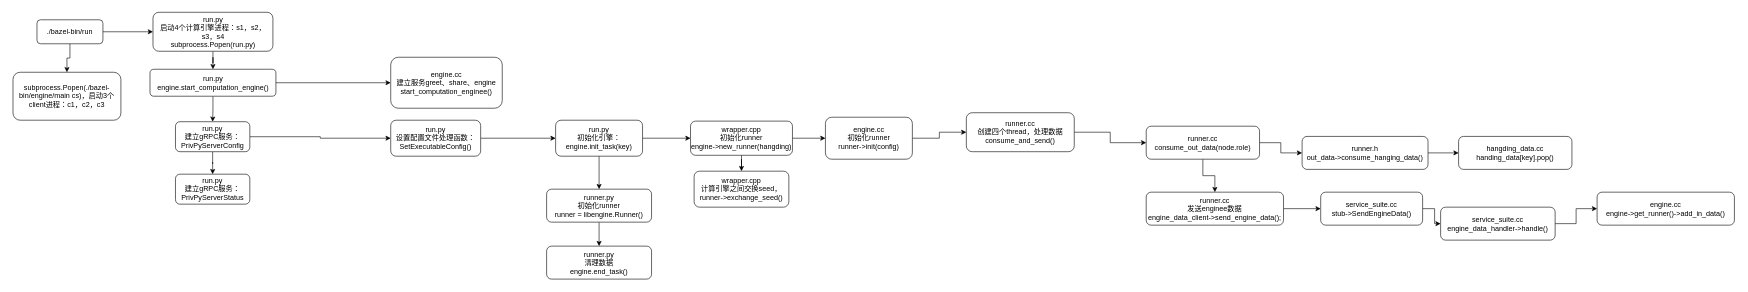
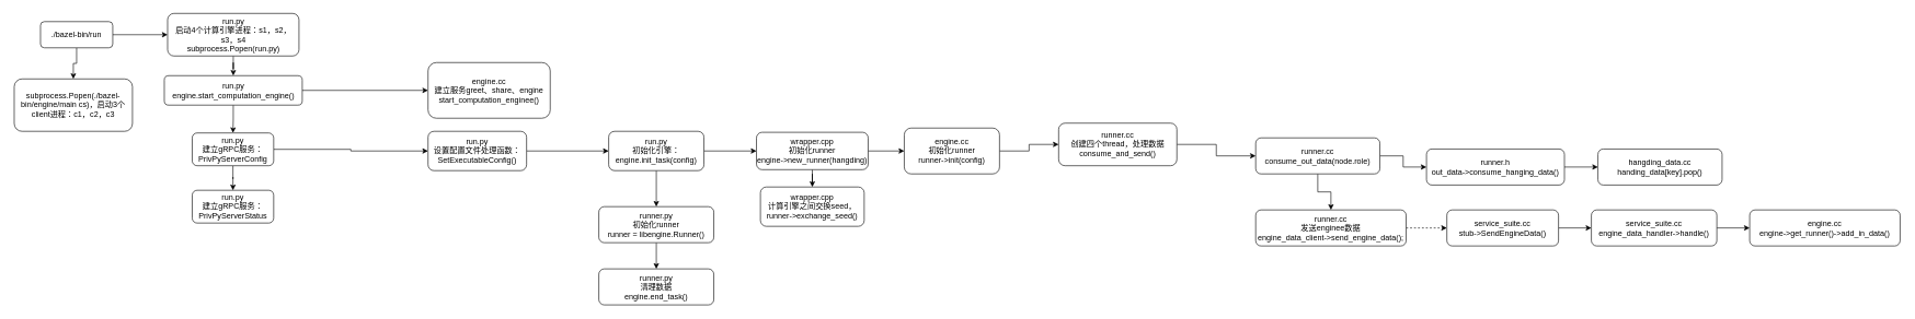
- <mxCell id="19" value="&lt;span lang=&quot;EN-US&quot;&gt;run.py&lt;br&gt;初始化引擎：engine.init_task(key)&lt;/span&gt;&lt;br&gt;" style="shape=ext;rounded=1;html=1;whiteSpace=wrap;" vertex="1" parent="1"><mxGeometry x="925" y="200" width="145" height="60" as="geometry" /></mxCell>
+ <mxCell id="19" value="&lt;span lang=&quot;EN-US&quot;&gt;run.py&lt;br&gt;初始化引擎：engine.init_task(config)&lt;/span&gt;&lt;br&gt;" style="shape=ext;rounded=1;html=1;whiteSpace=wrap;" vertex="1" parent="1"><mxGeometry x="925" y="200" width="145" height="60" as="geometry" /></mxCell>
- <mxCell id="34" value="" style="edgeStyle=orthogonalEdgeStyle;rounded=0;orthogonalLoop=1;jettySize=auto;html=1;" edge="1" parent="1" source="35" target="37"><mxGeometry relative="1" as="geometry" /></mxCell>
+ <mxCell id="34" value="" style="edgeStyle=orthogonalEdgeStyle;rounded=0;orthogonalLoop=1;jettySize=auto;html=1;dashed=1;" edge="1" parent="1" source="35" target="37"><mxGeometry relative="1" as="geometry" /></mxCell>
- <mxCell id="39" value="&lt;span&gt;service_suite.cc&lt;br&gt;engine_data_handler-&amp;gt;handle()&lt;br&gt;&lt;/span&gt;" style="shape=ext;rounded=1;html=1;whiteSpace=wrap;" vertex="1" parent="1"><mxGeometry x="2401" y="345" width="191" height="55" as="geometry" /></mxCell>
+ <mxCell id="39" value="&lt;span&gt;service_suite.cc&lt;br&gt;engine_data_handler-&amp;gt;handle()&lt;br&gt;&lt;/span&gt;" style="shape=ext;rounded=1;html=1;whiteSpace=wrap;" vertex="1" parent="1"><mxGeometry x="2421" y="320" width="191" height="55" as="geometry" /></mxCell>
